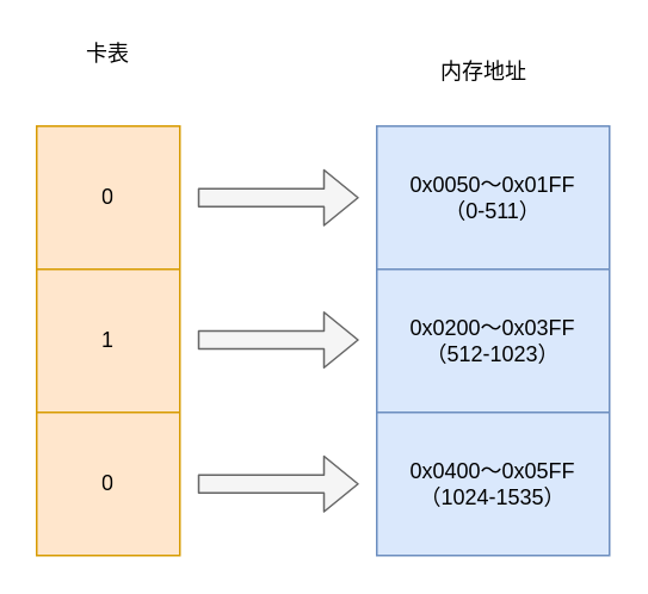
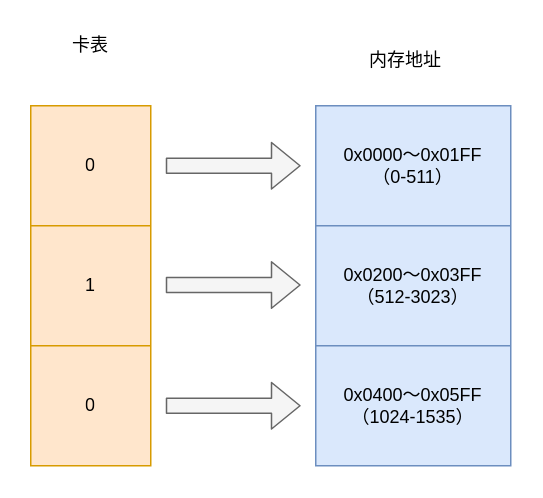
- <mxCell id="11" value="0x0050～0x01FF&lt;br&gt;（0-511）" style="shape=partialRectangle;html=1;whiteSpace=wrap;connectable=0;fillColor=none;top=0;left=0;bottom=0;right=0;overflow=hidden;pointerEvents=1;" vertex="1" parent="10"><mxGeometry width="130" height="80" as="geometry" /></mxCell>
+ <mxCell id="11" value="0x0000～0x01FF&lt;br&gt;（0-511）" style="shape=partialRectangle;html=1;whiteSpace=wrap;connectable=0;fillColor=none;top=0;left=0;bottom=0;right=0;overflow=hidden;pointerEvents=1;" vertex="1" parent="10"><mxGeometry width="130" height="80" as="geometry" /></mxCell>
- <mxCell id="13" value="0x0200～0x03FF&lt;br&gt;（512-1023）" style="shape=partialRectangle;html=1;whiteSpace=wrap;connectable=0;fillColor=none;top=0;left=0;bottom=0;right=0;overflow=hidden;pointerEvents=1;" vertex="1" parent="12"><mxGeometry width="130" height="80" as="geometry" /></mxCell>
+ <mxCell id="13" value="0x0200～0x03FF&lt;br&gt;（512-3023）" style="shape=partialRectangle;html=1;whiteSpace=wrap;connectable=0;fillColor=none;top=0;left=0;bottom=0;right=0;overflow=hidden;pointerEvents=1;" vertex="1" parent="12"><mxGeometry width="130" height="80" as="geometry" /></mxCell>
